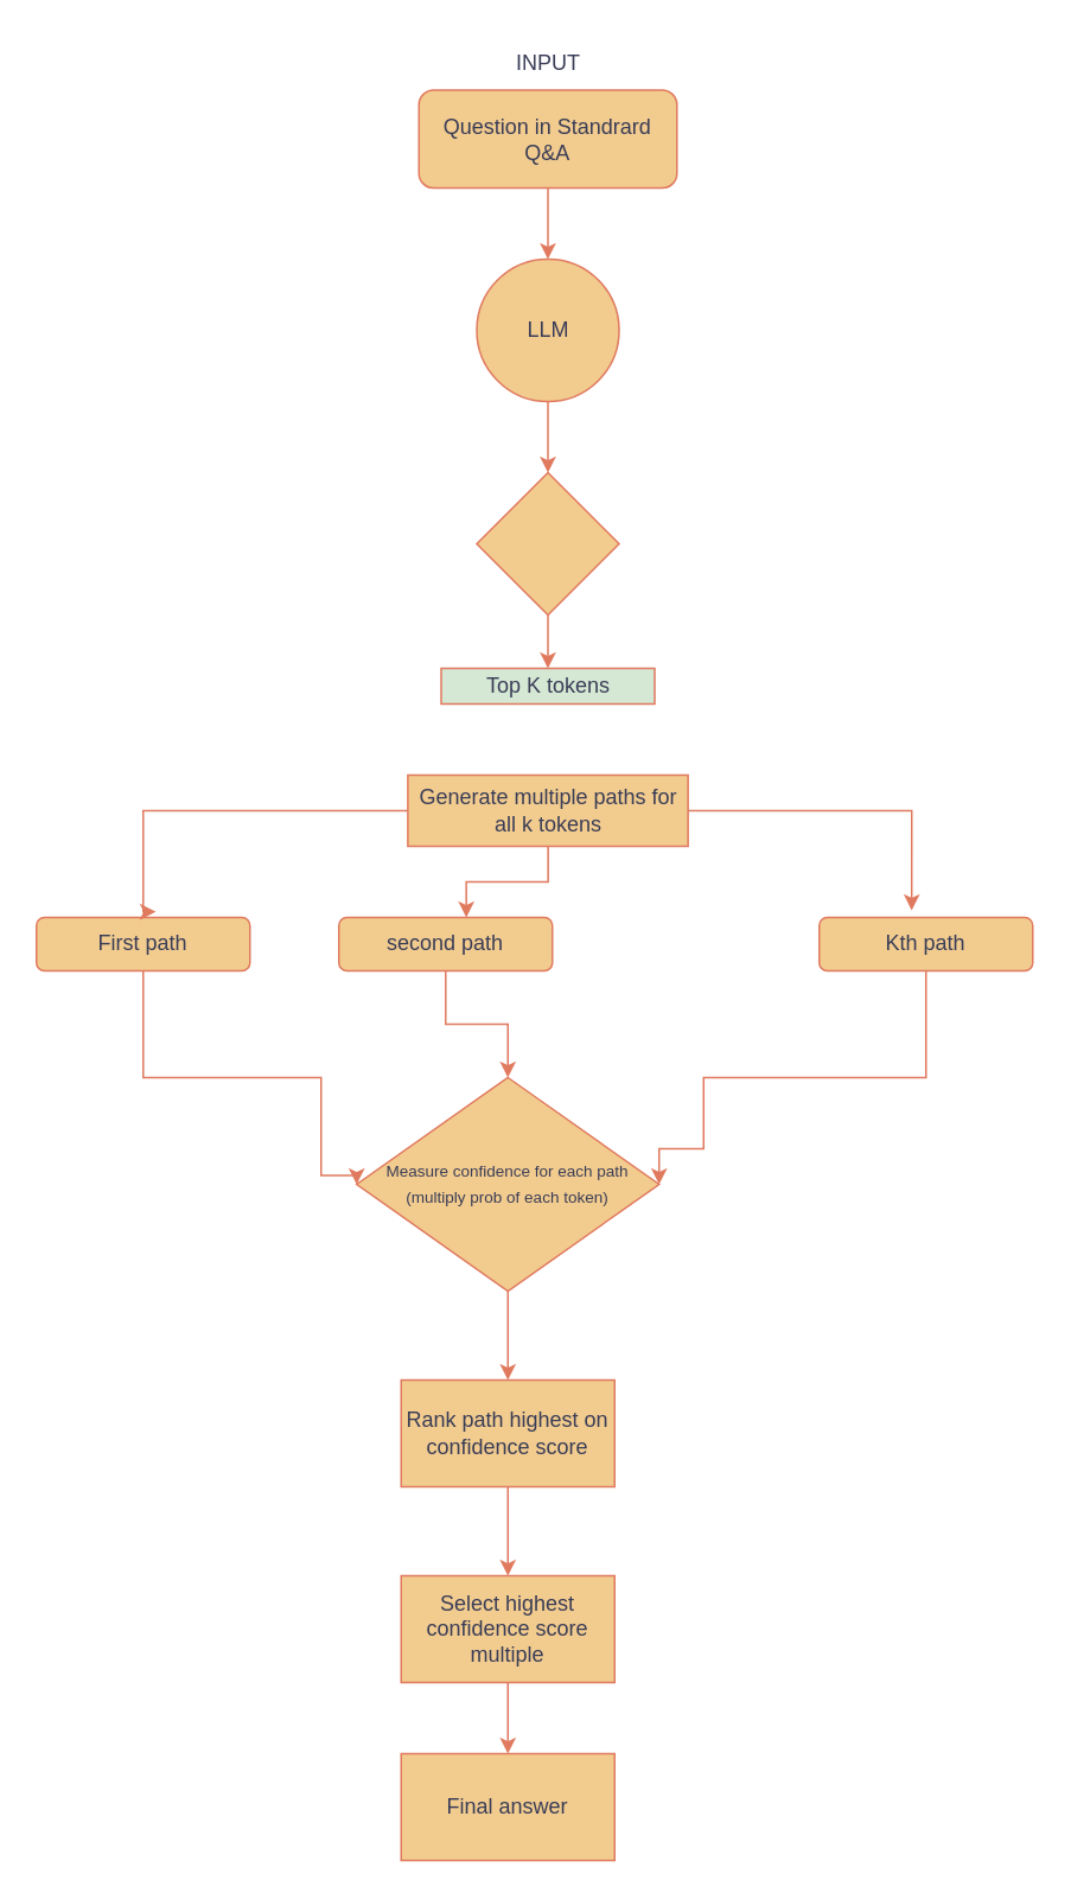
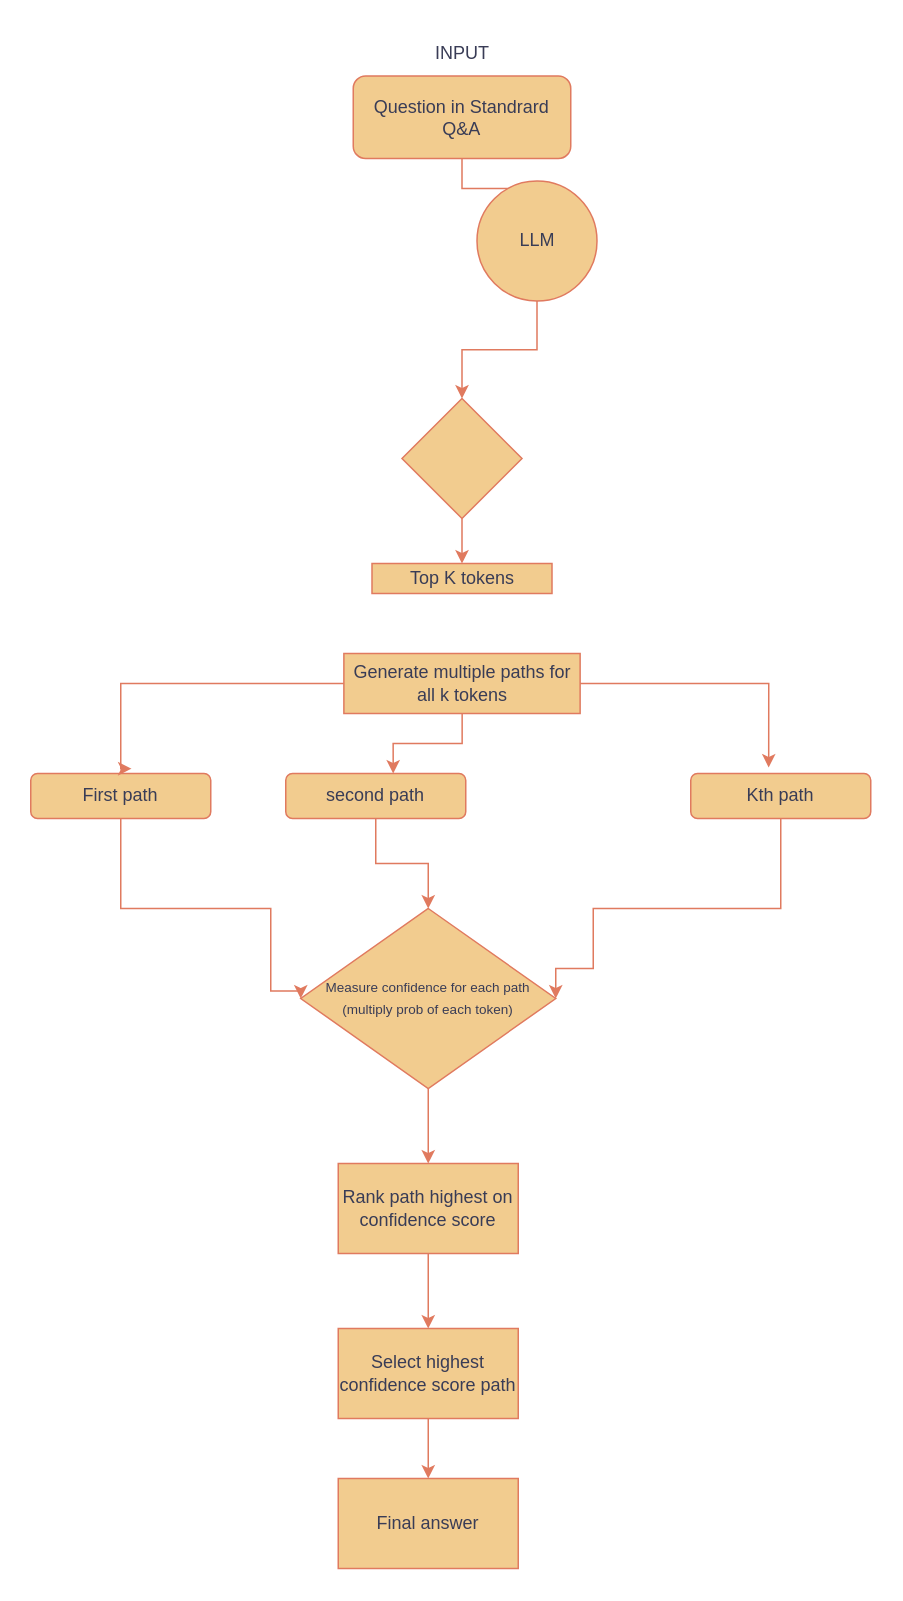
- <mxCell id="6" value="LLM" style="ellipse;whiteSpace=wrap;html=1;aspect=fixed;labelBackgroundColor=none;fillColor=#F2CC8F;strokeColor=#E07A5F;fontColor=#393C56;" vertex="1" parent="1"><mxGeometry x="267.5" y="145" width="80" height="80" as="geometry" /></mxCell>
+ <mxCell id="6" value="LLM" style="ellipse;whiteSpace=wrap;html=1;aspect=fixed;labelBackgroundColor=none;fillColor=#F2CC8F;strokeColor=#E07A5F;fontColor=#393C56;" vertex="1" parent="1"><mxGeometry x="317.5" y="120" width="80" height="80" as="geometry" /></mxCell>
- <mxCell id="10" value="Top K tokens" style="rounded=0;whiteSpace=wrap;html=1;strokeColor=#E07A5F;fontColor=#393C56;fillColor=#d5e8d4;" vertex="1" parent="1"><mxGeometry x="247.5" y="375" width="120" height="20" as="geometry" /></mxCell>
+ <mxCell id="10" value="Top K tokens" style="rounded=0;whiteSpace=wrap;html=1;strokeColor=#E07A5F;fontColor=#393C56;fillColor=#F2CC8F;" vertex="1" parent="1"><mxGeometry x="247.5" y="375" width="120" height="20" as="geometry" /></mxCell>
- <mxCell id="26" value="Select highest confidence score multiple" style="rounded=0;whiteSpace=wrap;html=1;strokeColor=#E07A5F;fontColor=#393C56;fillColor=#F2CC8F;" vertex="1" parent="1"><mxGeometry x="225" y="885" width="120" height="60" as="geometry" /></mxCell>
+ <mxCell id="26" value="Select highest confidence score path" style="rounded=0;whiteSpace=wrap;html=1;strokeColor=#E07A5F;fontColor=#393C56;fillColor=#F2CC8F;" vertex="1" parent="1"><mxGeometry x="225" y="885" width="120" height="60" as="geometry" /></mxCell>
